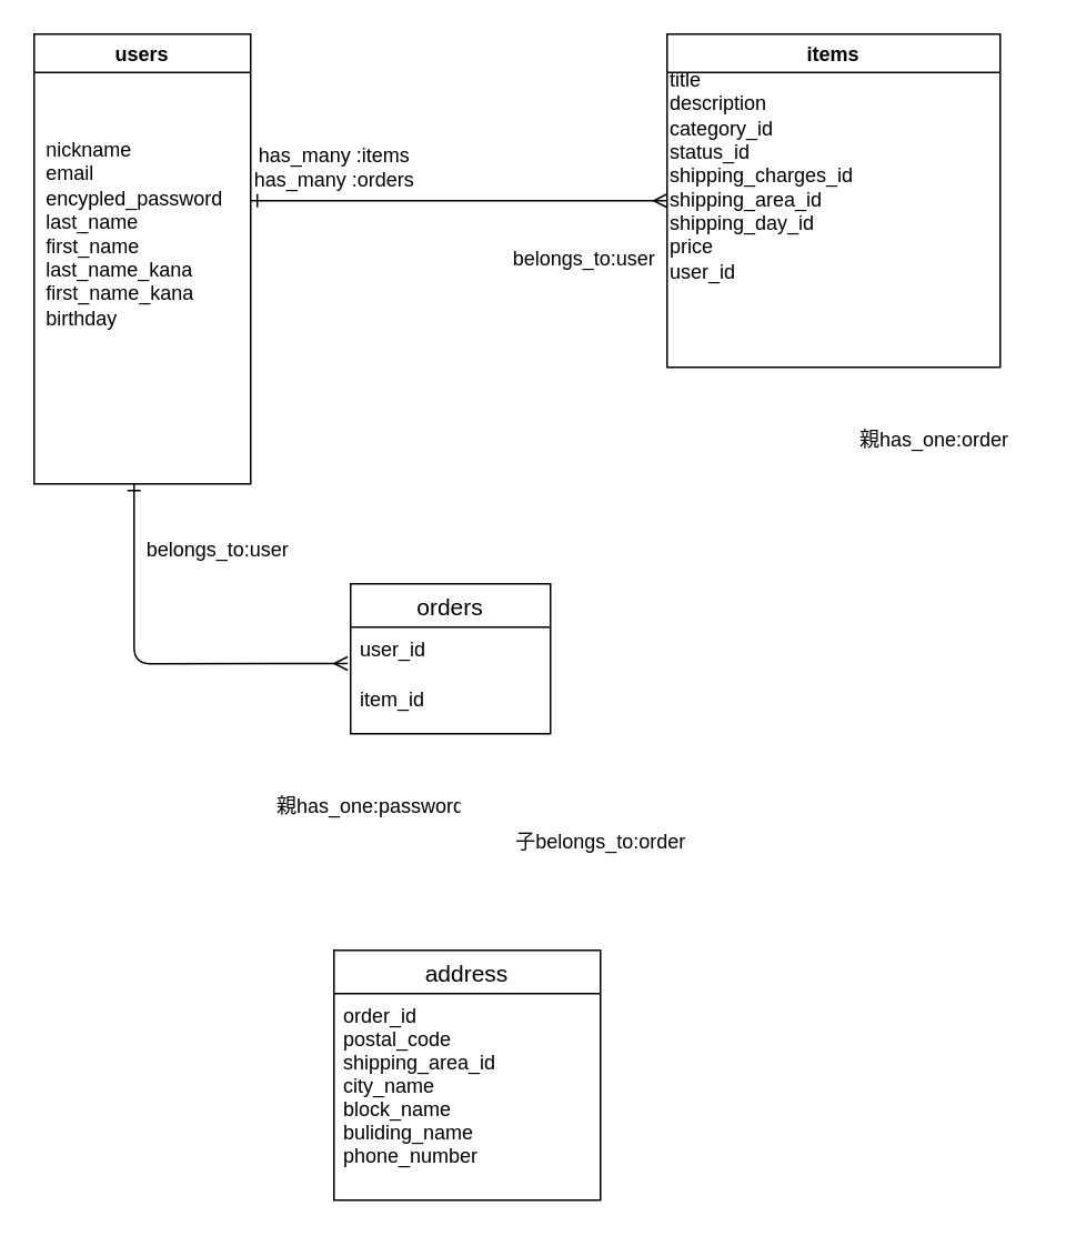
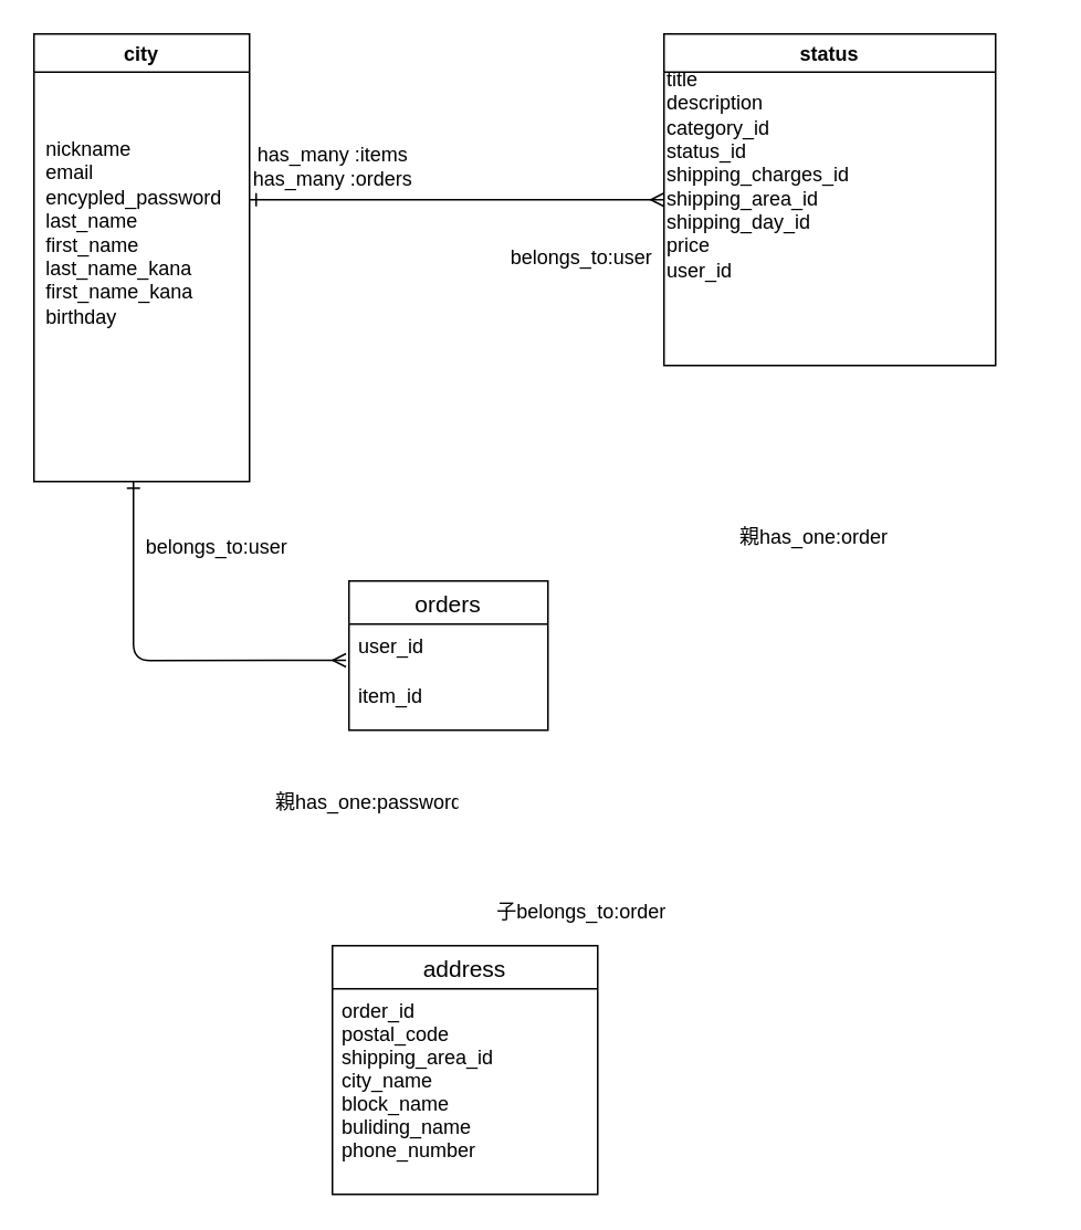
- <mxCell id="4" value="users" style="swimlane;" parent="1" vertex="1"><mxGeometry x="20" y="20" width="130" height="270" as="geometry" /></mxCell>
+ <mxCell id="4" value="city" style="swimlane;" parent="1" vertex="1"><mxGeometry x="20" y="20" width="130" height="270" as="geometry" /></mxCell>
- <mxCell id="6" value="items" style="swimlane;" parent="1" vertex="1"><mxGeometry x="400" y="20" width="200" height="200" as="geometry" /></mxCell>
+ <mxCell id="6" value="status" style="swimlane;" parent="1" vertex="1"><mxGeometry x="400" y="20" width="200" height="200" as="geometry" /></mxCell>
- <mxCell id="11" value="親has_one:order&#10;" style="text;strokeColor=none;fillColor=none;spacingLeft=4;spacingRight=4;overflow=hidden;rotatable=0;points=[[0,0.5],[1,0.5]];portConstraint=eastwest;fontSize=12;" vertex="1" parent="1"><mxGeometry x="510" y="250" width="120" height="30" as="geometry" /></mxCell>
+ <mxCell id="11" value="親has_one:order&#10;" style="text;strokeColor=none;fillColor=none;spacingLeft=4;spacingRight=4;overflow=hidden;rotatable=0;points=[[0,0.5],[1,0.5]];portConstraint=eastwest;fontSize=12;" vertex="1" parent="1"><mxGeometry x="440" y="310" width="120" height="30" as="geometry" /></mxCell>
- <mxCell id="17" value="子belongs_to:order" style="text;html=1;align=center;verticalAlign=middle;resizable=0;points=[];autosize=1;strokeColor=none;fillColor=none;" vertex="1" parent="1"><mxGeometry x="300" y="495" width="120" height="20" as="geometry" /></mxCell>
+ <mxCell id="17" value="子belongs_to:order" style="text;html=1;align=center;verticalAlign=middle;resizable=0;points=[];autosize=1;strokeColor=none;fillColor=none;" vertex="1" parent="1"><mxGeometry x="290" y="540" width="120" height="20" as="geometry" /></mxCell>
